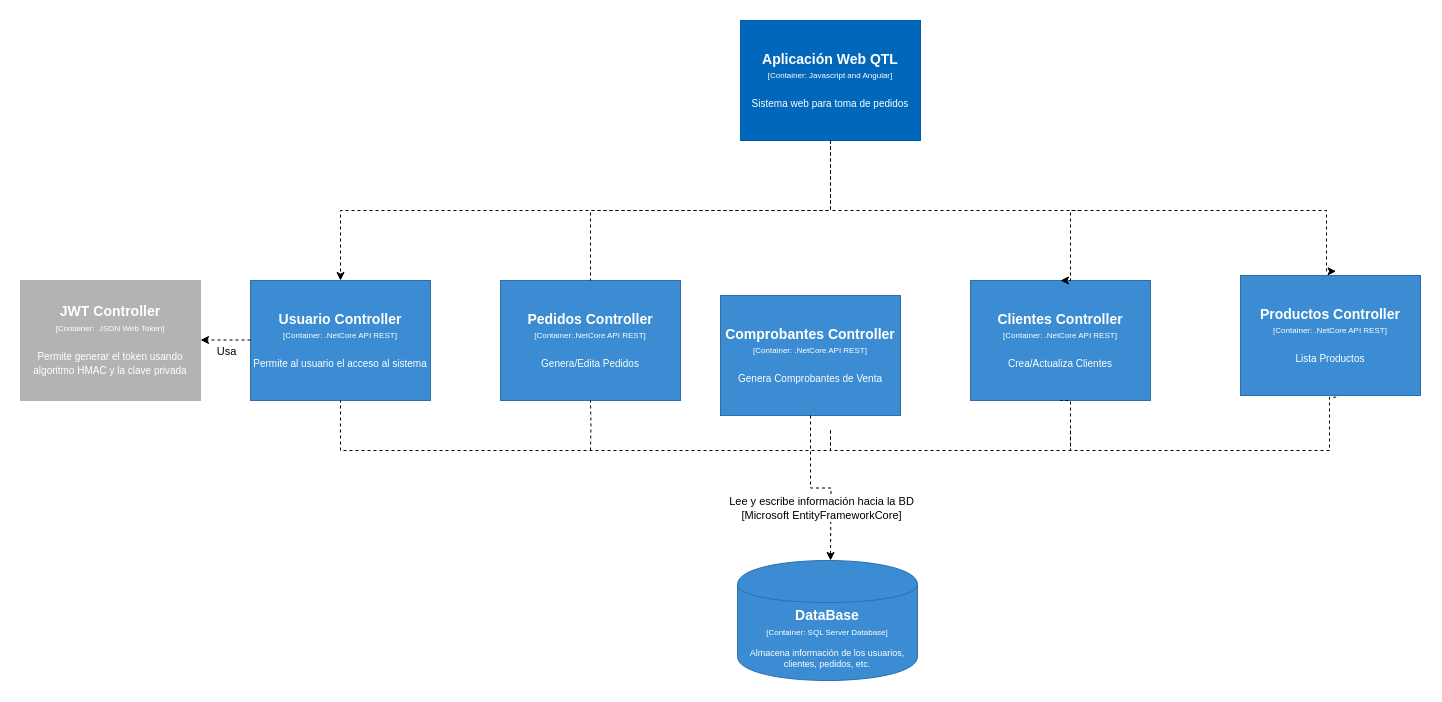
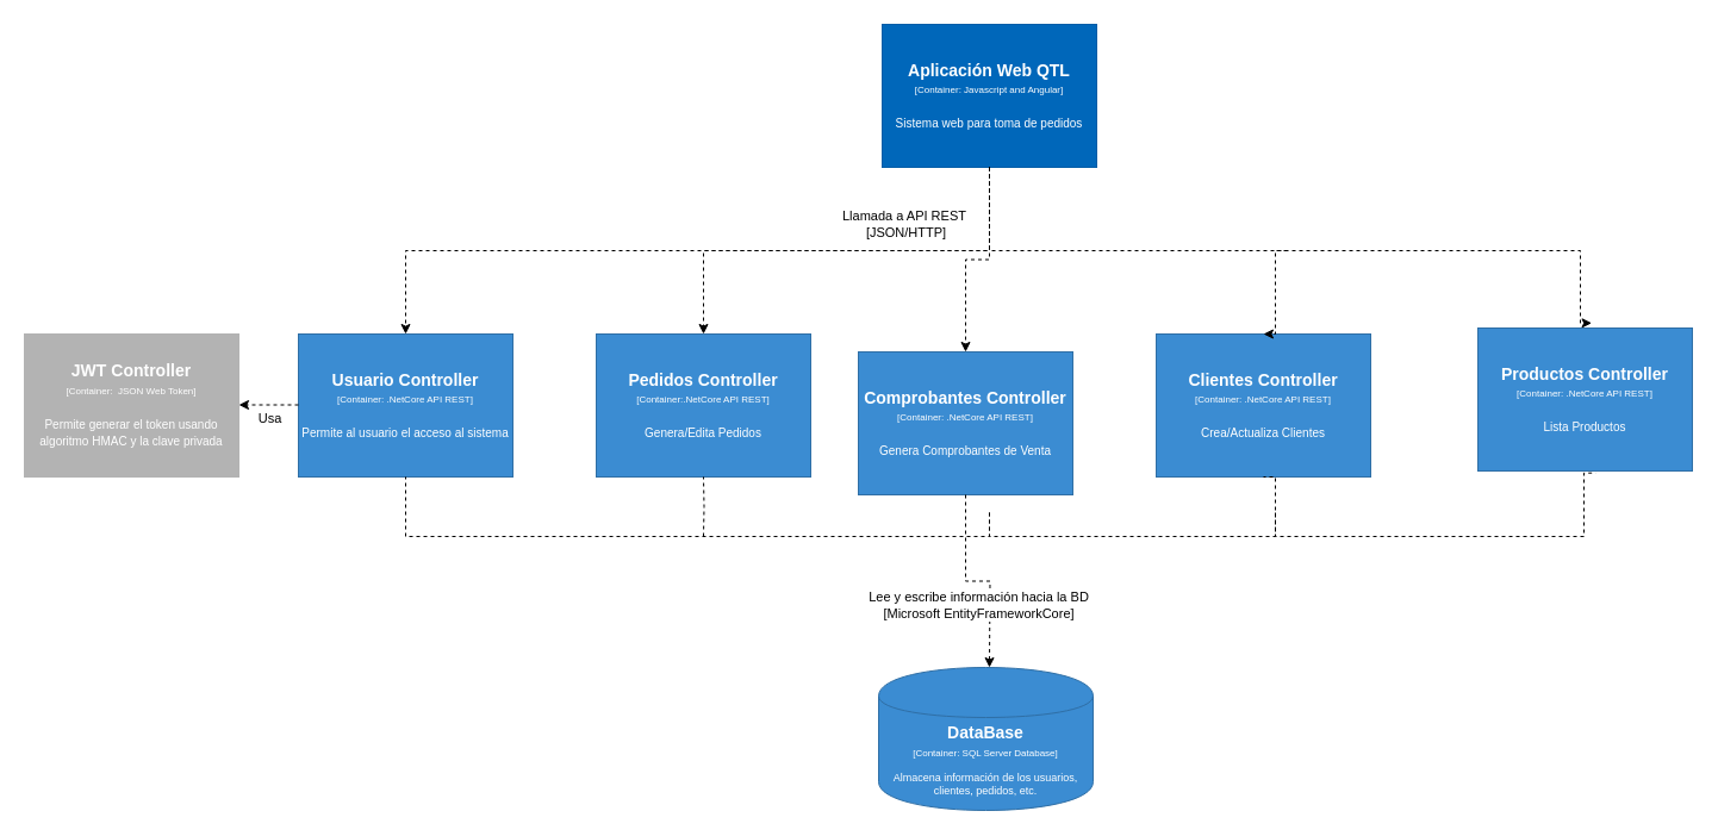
+ <mxCell id="10" value="" style="endArrow=classic;html=1;rounded=0;dashed=1;edgeStyle=orthogonalEdgeStyle;exitX=0.5;exitY=1;exitDx=0;exitDy=0;entryX=0.5;entryY=0;entryDx=0;entryDy=0;" parent="1" source="2" target="3" edge="1"><mxGeometry relative="1" as="geometry"><mxPoint x="520" y="340" as="sourcePoint" /><mxPoint x="620" y="340" as="targetPoint" /></mxGeometry></mxCell>
+ <mxCell id="11" value="Llamada a API REST&amp;nbsp;&lt;br&gt;[JSON/HTTP]" style="edgeLabel;resizable=0;html=1;align=center;verticalAlign=middle;strokeColor=#B3B3B3;fillColor=#B3B3B3;" parent="10" connectable="0" vertex="1"><mxGeometry relative="1" as="geometry"><mxPoint x="-60" y="-30" as="offset" /></mxGeometry></mxCell>
- <mxCell id="18" value="" style="endArrow=none;html=1;rounded=0;dashed=1;edgeStyle=orthogonalEdgeStyle;exitX=0.5;exitY=1;exitDx=0;exitDy=0;entryX=0.5;entryY=0;entryDx=0;entryDy=0;" parent="1" source="2" target="6" edge="1"><mxGeometry relative="1" as="geometry"><mxPoint x="820" y="170" as="sourcePoint" /><mxPoint x="630" y="200" as="targetPoint" /><Array as="points"><mxPoint x="830" y="210" /><mxPoint x="590" y="210" /></Array></mxGeometry></mxCell>
+ <mxCell id="18" value="" style="endArrow=classic;html=1;rounded=0;dashed=1;edgeStyle=orthogonalEdgeStyle;exitX=0.5;exitY=1;exitDx=0;exitDy=0;entryX=0.5;entryY=0;entryDx=0;entryDy=0;" parent="1" source="2" target="6" edge="1"><mxGeometry relative="1" as="geometry"><mxPoint x="820" y="170" as="sourcePoint" /><mxPoint x="630" y="200" as="targetPoint" /><Array as="points"><mxPoint x="830" y="210" /><mxPoint x="590" y="210" /></Array></mxGeometry></mxCell>
